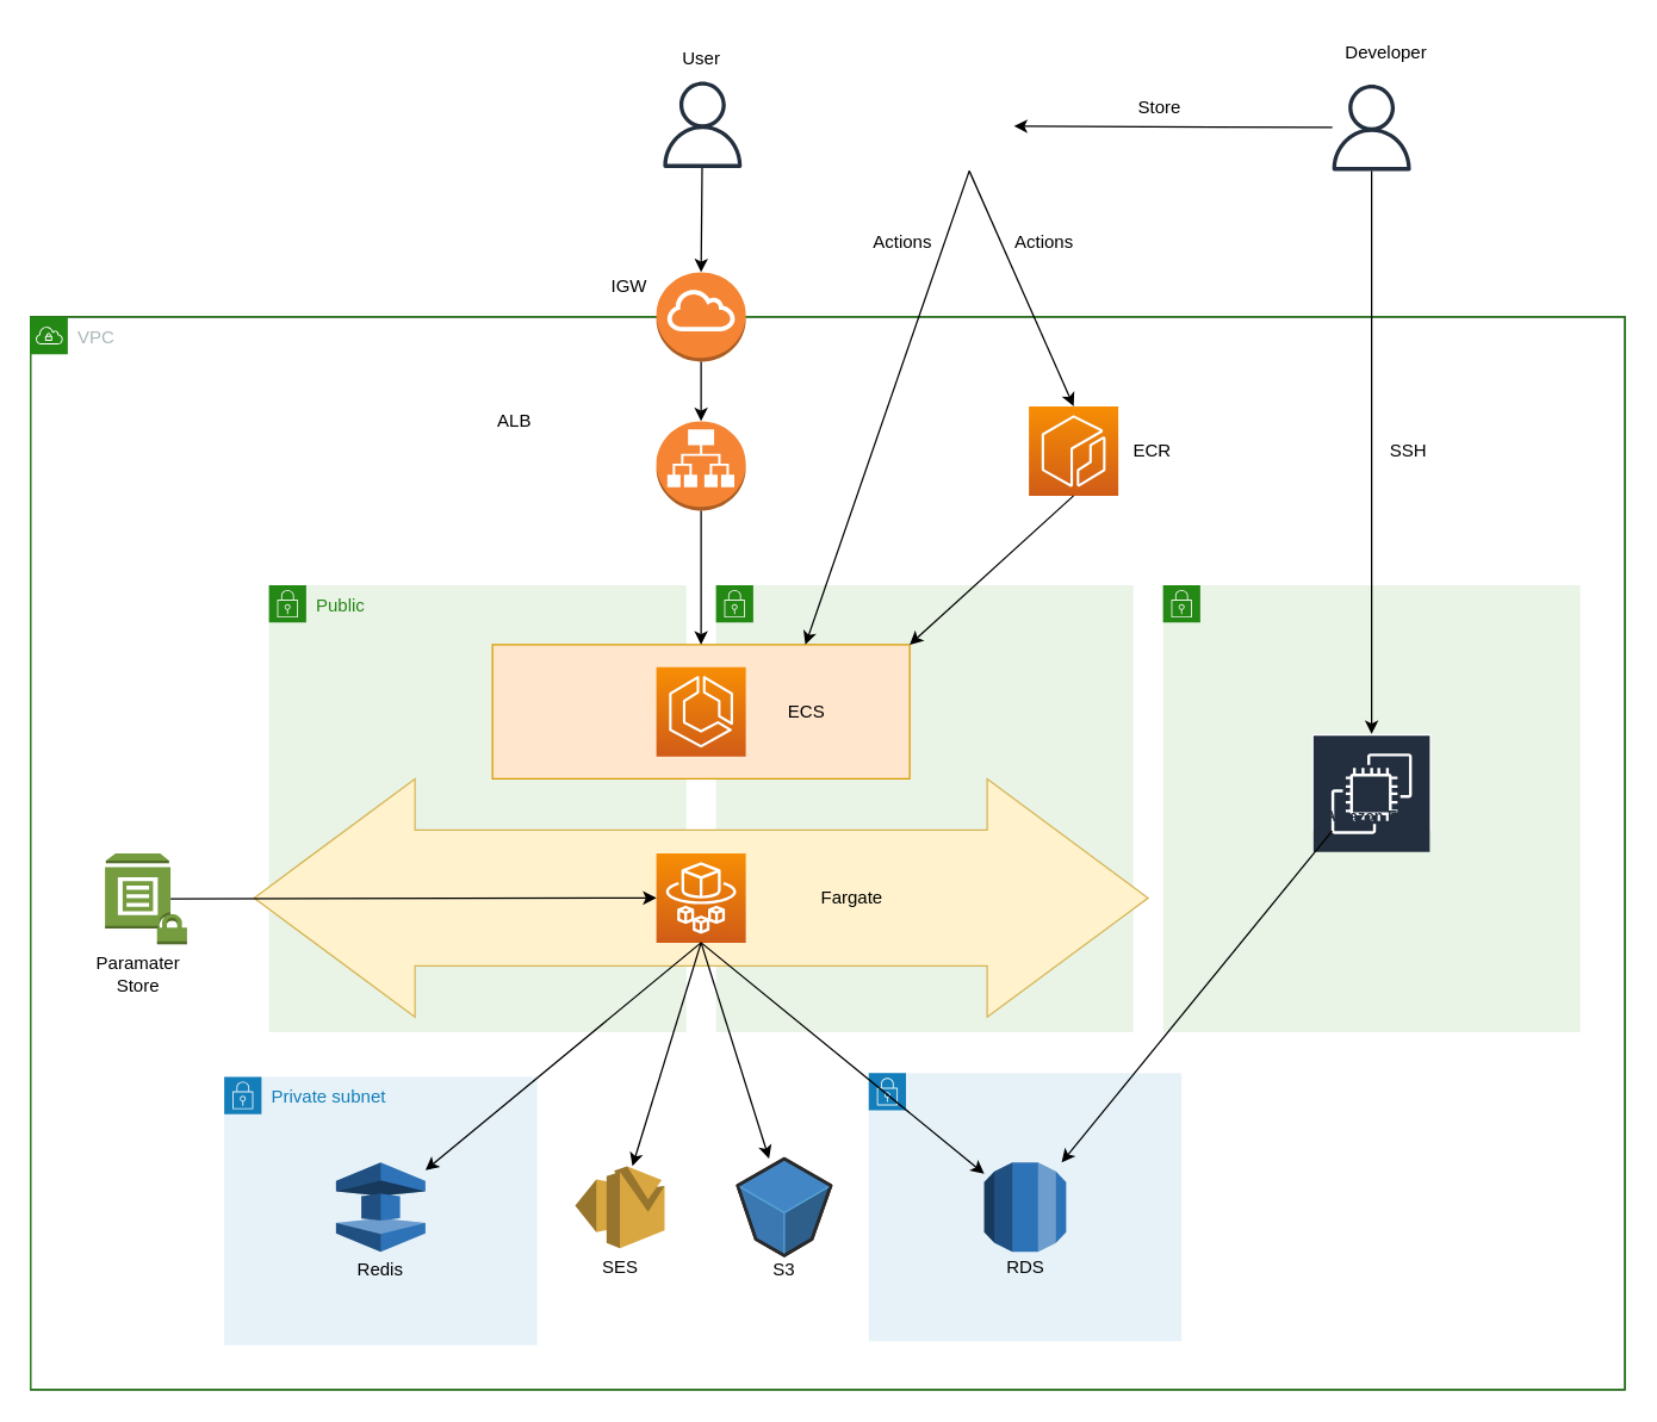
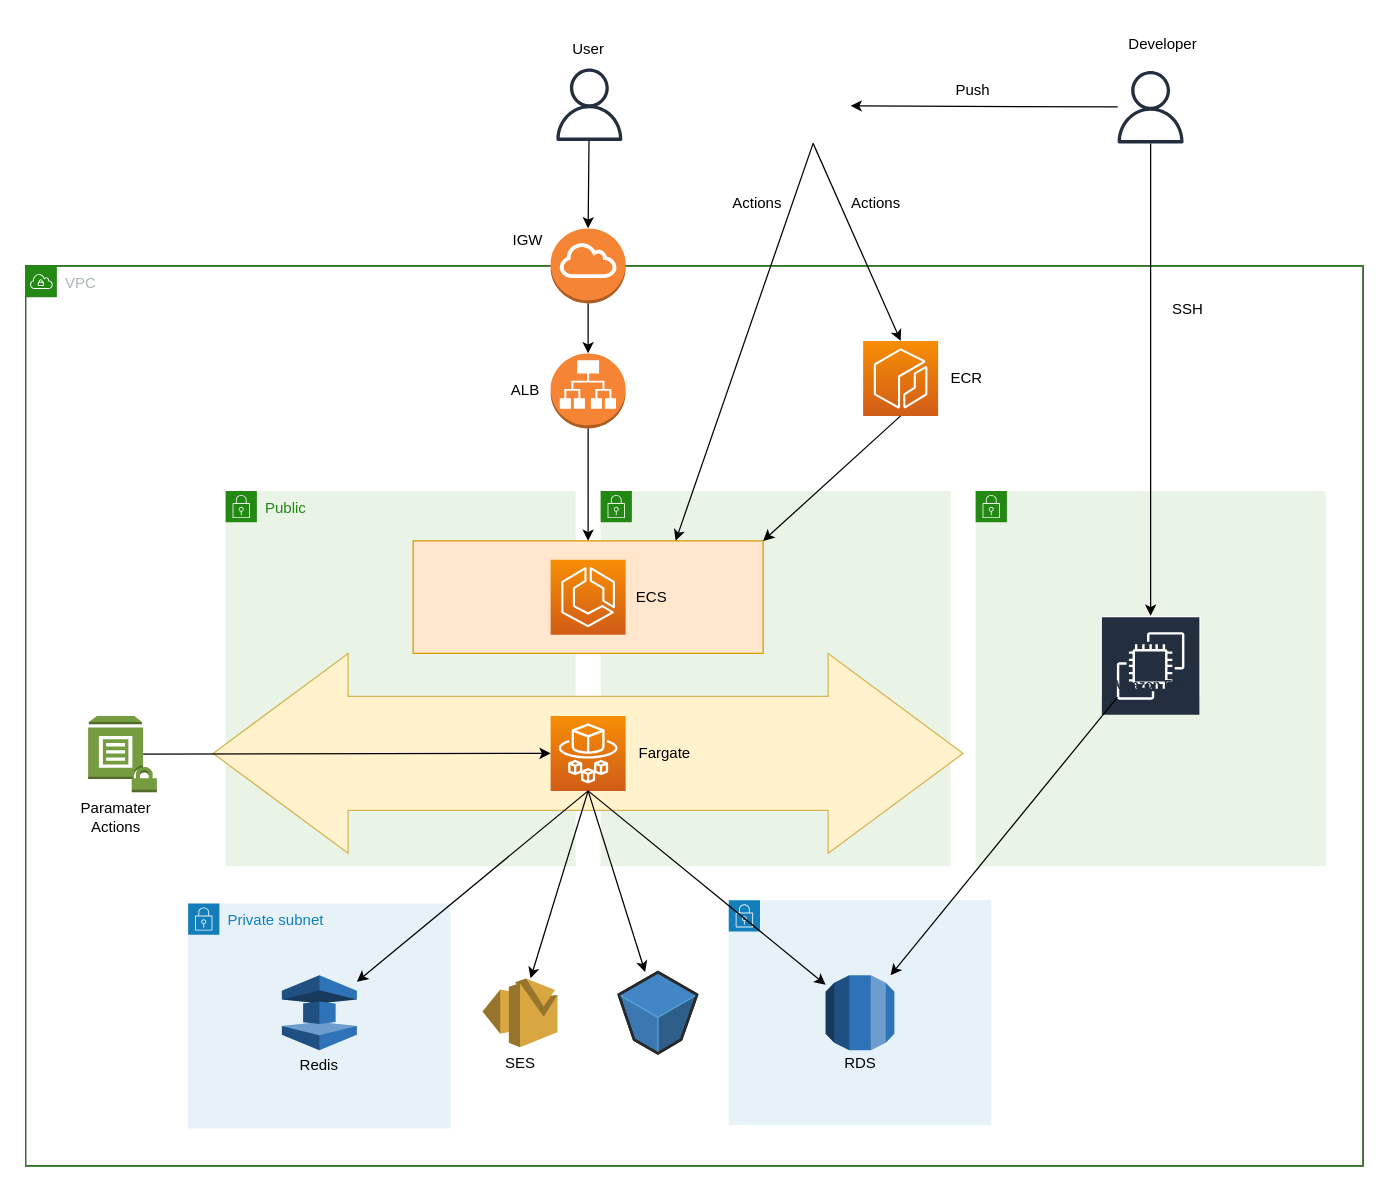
- <mxCell id="51" value="Store" style="text;html=1;strokeColor=none;fillColor=none;align=center;verticalAlign=middle;whiteSpace=wrap;rounded=0;" vertex="1" parent="1"><mxGeometry x="752.5" y="62" width="50" height="20" as="geometry" /></mxCell>
+ <mxCell id="51" value="Push" style="text;html=1;strokeColor=none;fillColor=none;align=center;verticalAlign=middle;whiteSpace=wrap;rounded=0;" vertex="1" parent="1"><mxGeometry x="752.5" y="62" width="50" height="20" as="geometry" /></mxCell>
- <mxCell id="31" value="ALB" style="text;html=1;strokeColor=none;fillColor=none;align=center;verticalAlign=middle;whiteSpace=wrap;rounded=0;" vertex="1" parent="1"><mxGeometry x="325" y="272" width="40" height="20" as="geometry" /></mxCell>
+ <mxCell id="31" value="ALB" style="text;html=1;strokeColor=none;fillColor=none;align=center;verticalAlign=middle;whiteSpace=wrap;rounded=0;" vertex="1" parent="1"><mxGeometry x="400" y="302" width="40" height="20" as="geometry" /></mxCell>
- <mxCell id="50" value="SSH" style="text;html=1;strokeColor=none;fillColor=none;align=center;verticalAlign=middle;whiteSpace=wrap;rounded=0;" vertex="1" parent="1"><mxGeometry x="920" y="292" width="50" height="20" as="geometry" /></mxCell>
+ <mxCell id="50" value="SSH" style="text;html=1;strokeColor=none;fillColor=none;align=center;verticalAlign=middle;whiteSpace=wrap;rounded=0;" vertex="1" parent="1"><mxGeometry x="925" y="237" width="50" height="20" as="geometry" /></mxCell>
- <mxCell id="21" value="ECS" style="text;html=1;strokeColor=none;fillColor=none;align=center;verticalAlign=middle;whiteSpace=wrap;rounded=0;" vertex="1" parent="1"><mxGeometry x="521.33" y="467" width="40" height="20" as="geometry" /></mxCell>
+ <mxCell id="21" value="ECS" style="text;html=1;strokeColor=none;fillColor=none;align=center;verticalAlign=middle;whiteSpace=wrap;rounded=0;" vertex="1" parent="1"><mxGeometry x="501.33" y="467" width="40" height="20" as="geometry" /></mxCell>
- <mxCell id="14" value="Fargate" style="text;html=1;strokeColor=none;fillColor=none;align=center;verticalAlign=middle;whiteSpace=wrap;rounded=0;" vertex="1" parent="1"><mxGeometry x="542.66" y="592" width="57.34" height="20" as="geometry" /></mxCell>
+ <mxCell id="14" value="Fargate" style="text;html=1;strokeColor=none;fillColor=none;align=center;verticalAlign=middle;whiteSpace=wrap;rounded=0;" vertex="1" parent="1"><mxGeometry x="502.66" y="592" width="57.34" height="20" as="geometry" /></mxCell>
- <mxCell id="54" value="Paramater Store" style="text;html=1;strokeColor=none;fillColor=none;align=center;verticalAlign=middle;whiteSpace=wrap;rounded=0;" vertex="1" parent="1"><mxGeometry x="70" y="633" width="45" height="40" as="geometry" /></mxCell>
+ <mxCell id="54" value="Paramater Actions" style="text;html=1;strokeColor=none;fillColor=none;align=center;verticalAlign=middle;whiteSpace=wrap;rounded=0;" vertex="1" parent="1"><mxGeometry x="70" y="633" width="45" height="40" as="geometry" /></mxCell>
- <mxCell id="42" value="S3" style="text;html=1;strokeColor=none;fillColor=none;align=center;verticalAlign=middle;whiteSpace=wrap;rounded=0;" vertex="1" parent="1"><mxGeometry x="505.83" y="842" width="40" height="20" as="geometry" /></mxCell>
